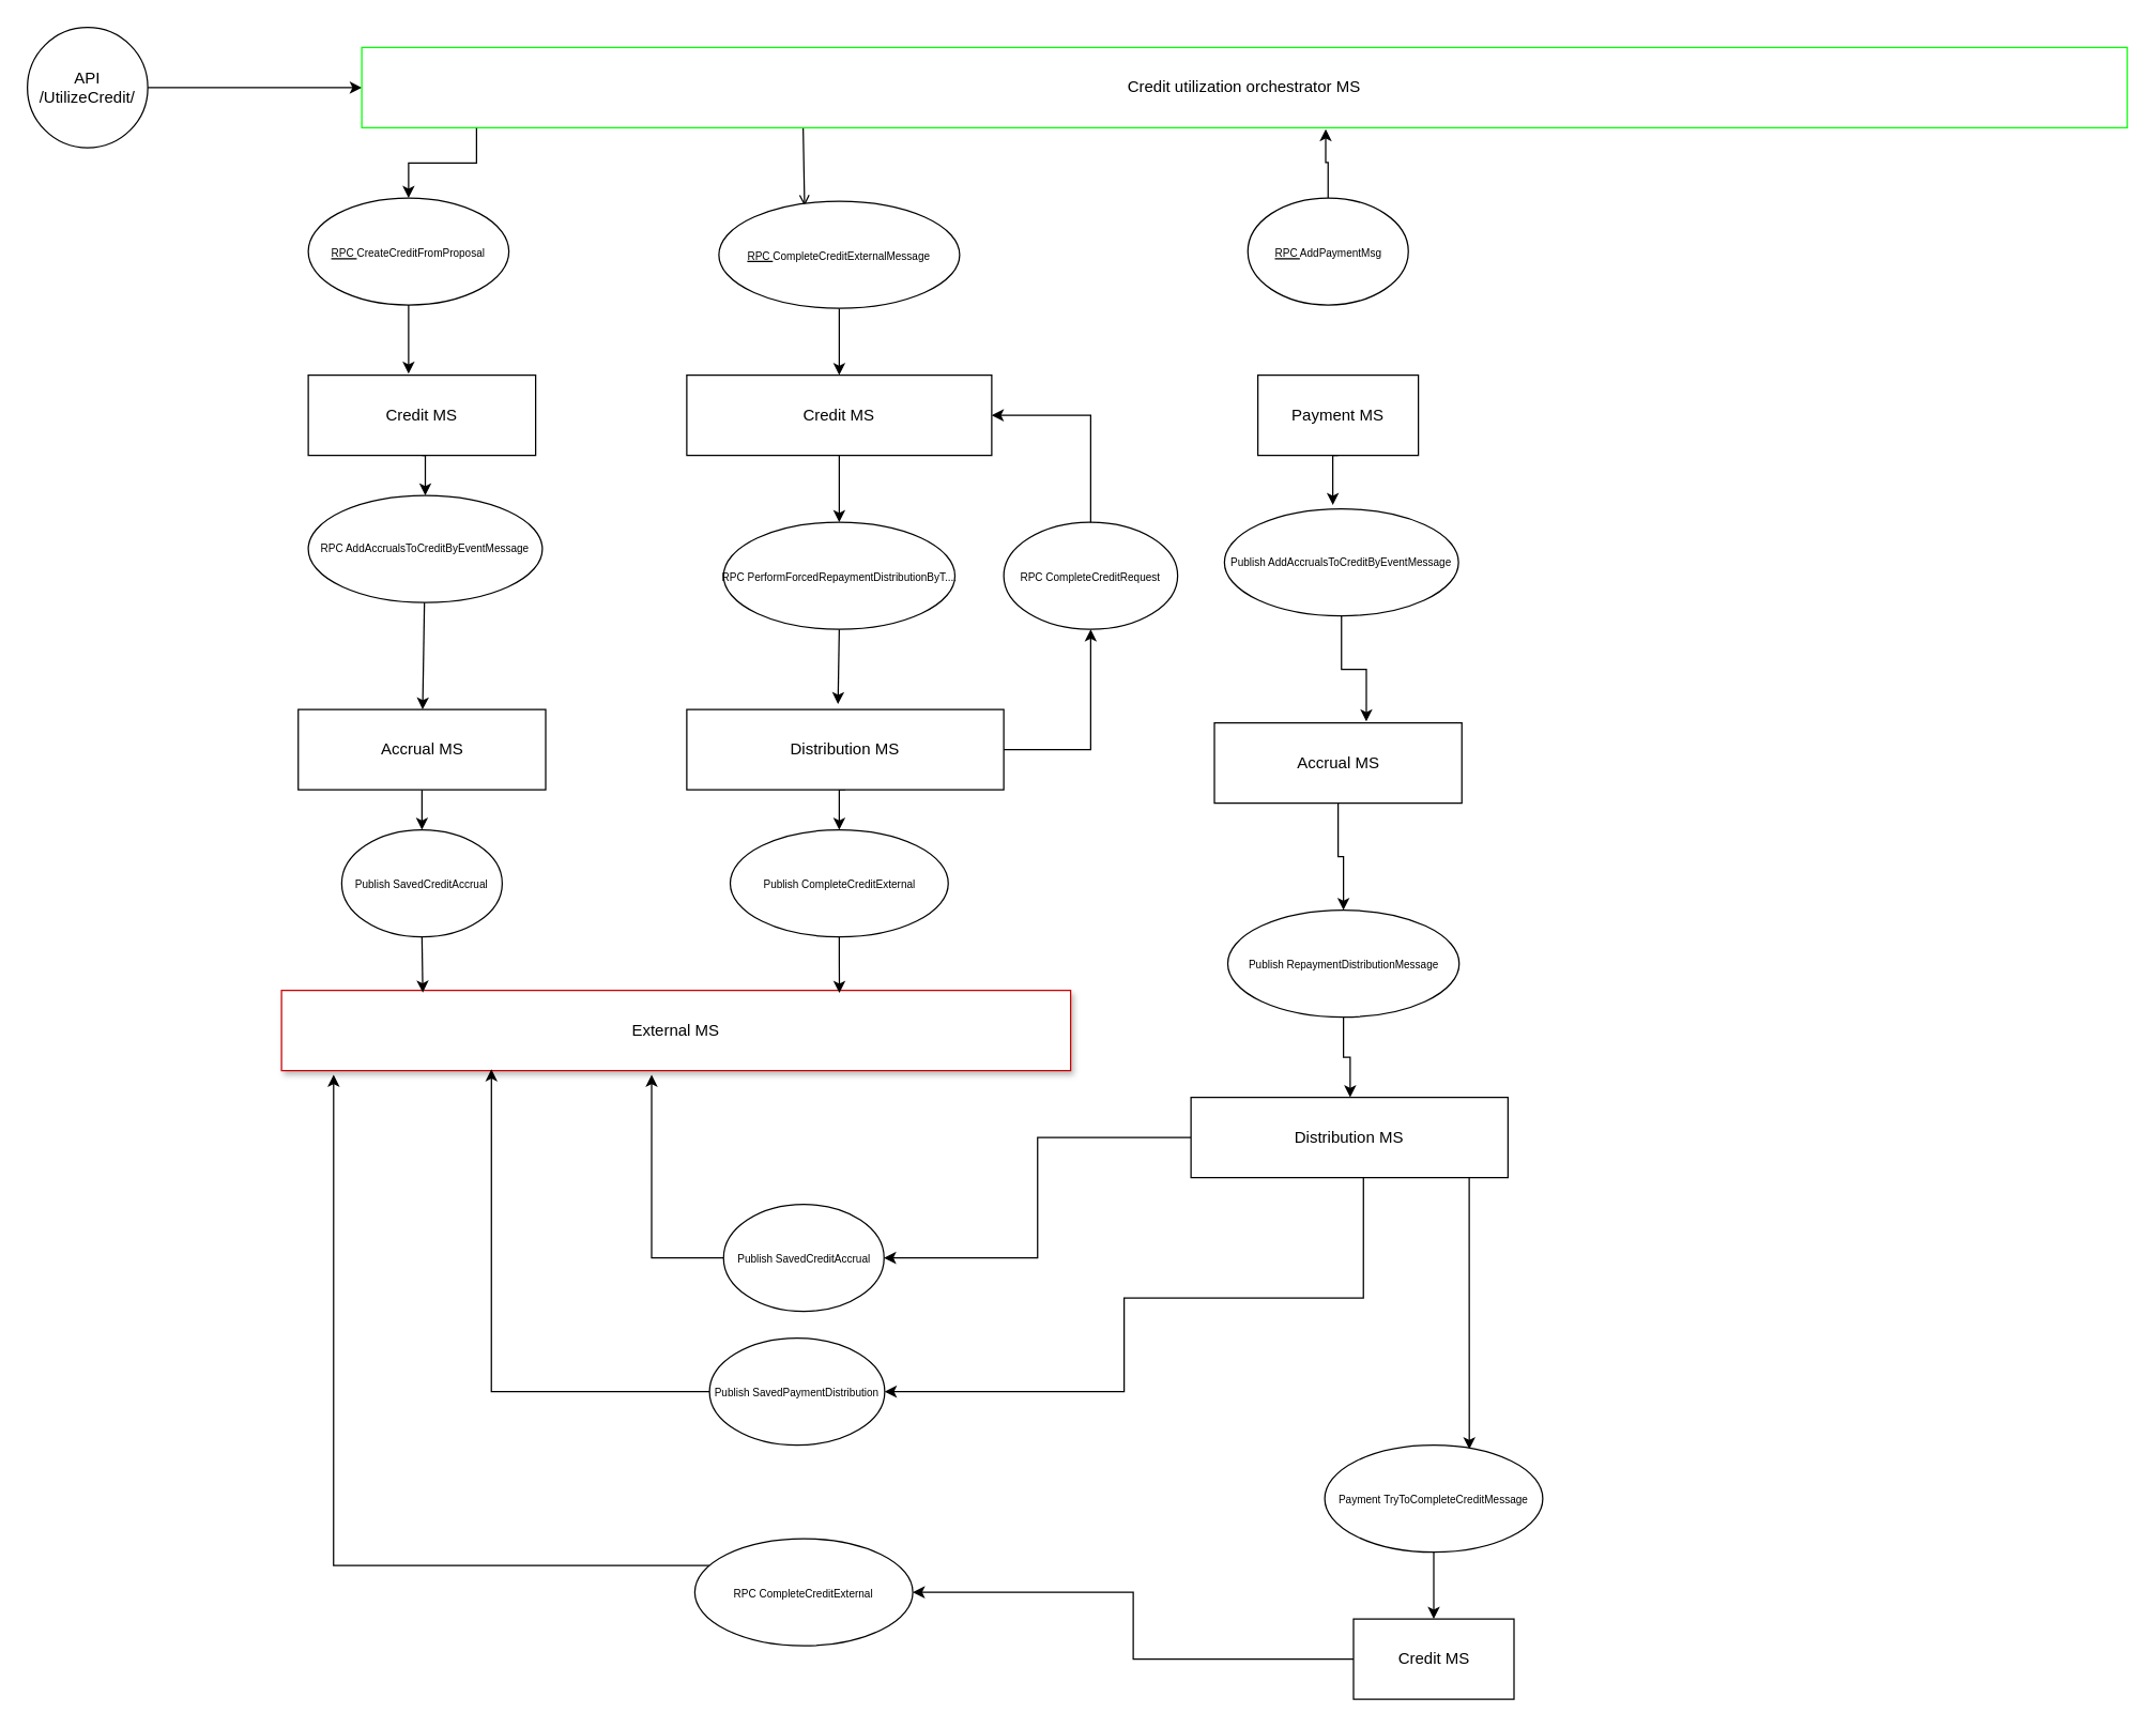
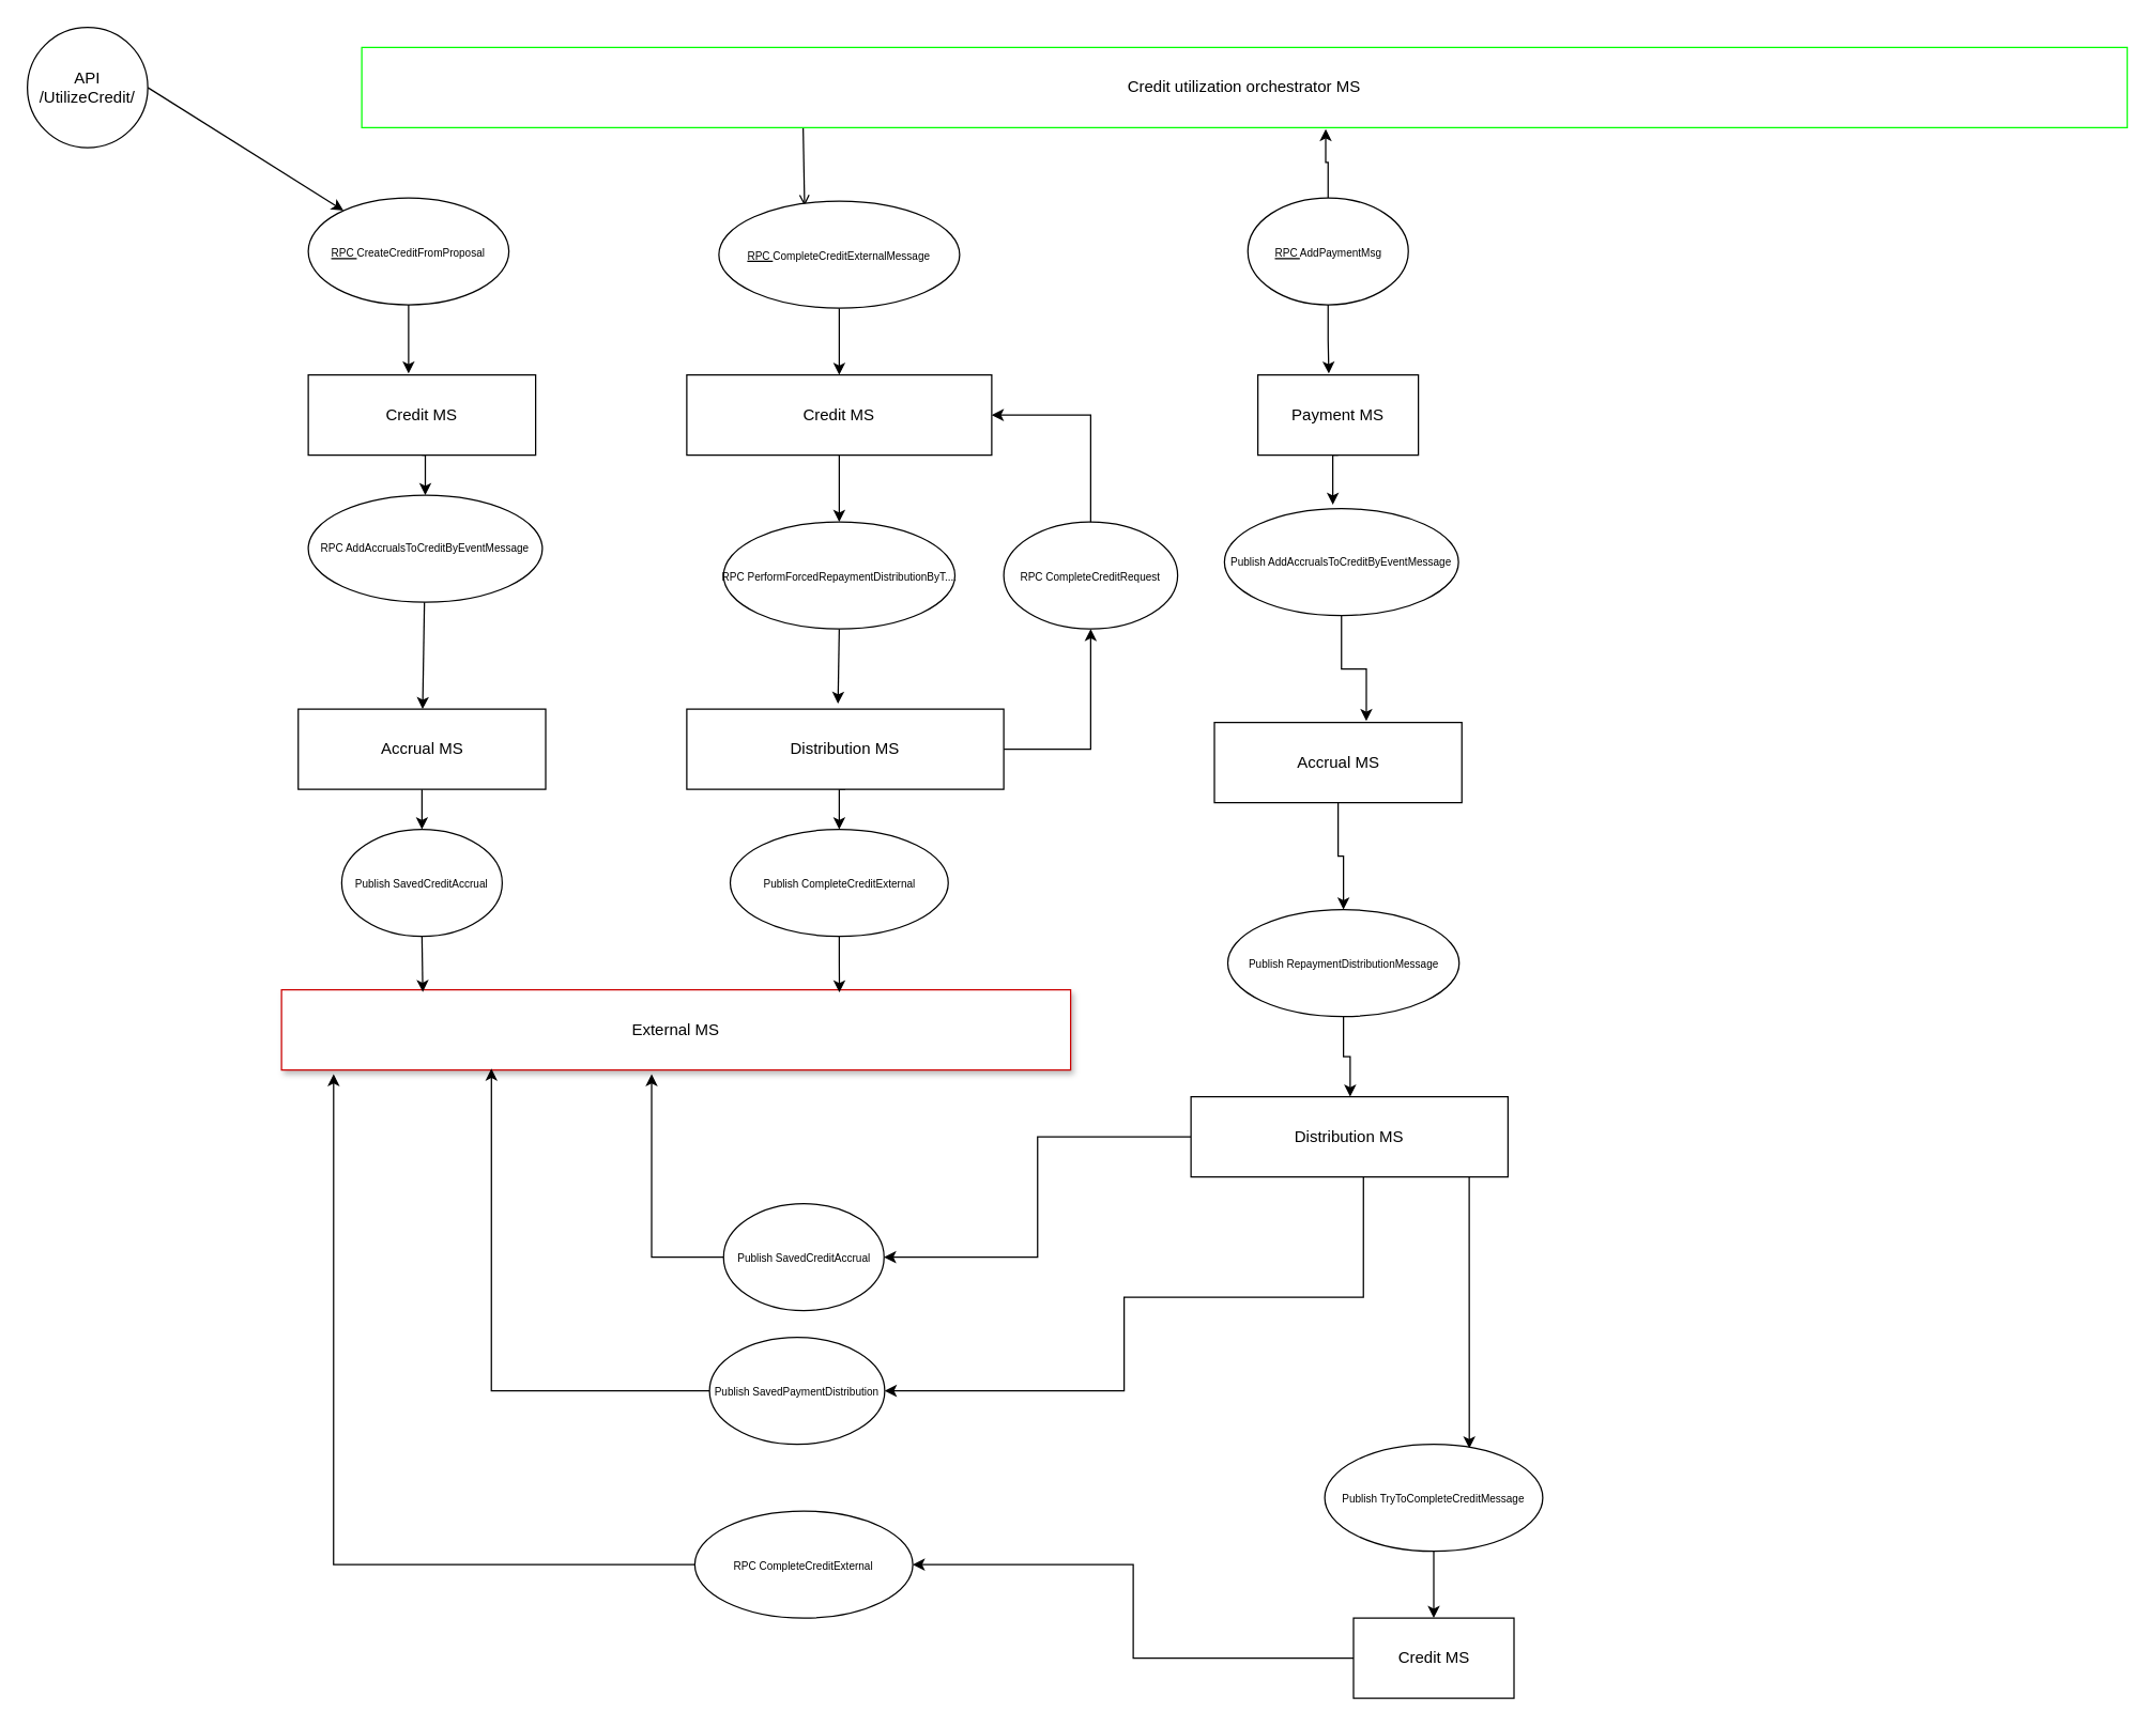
- <mxCell id="2" style="edgeStyle=none;rounded=0;orthogonalLoop=1;jettySize=auto;html=1;exitX=1;exitY=0.5;exitDx=0;exitDy=0;" parent="1" source="3" target="5" edge="1"><mxGeometry relative="1" as="geometry" /></mxCell>
+ <mxCell id="2" style="edgeStyle=none;rounded=0;orthogonalLoop=1;jettySize=auto;html=1;exitX=1;exitY=0.5;exitDx=0;exitDy=0;" parent="1" source="3" target="17" edge="1"><mxGeometry relative="1" as="geometry" /></mxCell>
- <mxCell id="18" style="edgeStyle=orthogonalEdgeStyle;rounded=0;orthogonalLoop=1;jettySize=auto;html=1;exitX=0.065;exitY=1.005;exitDx=0;exitDy=0;entryX=0.5;entryY=0;entryDx=0;entryDy=0;exitPerimeter=0;" parent="1" source="5" target="17" edge="1"><mxGeometry relative="1" as="geometry"><mxPoint x="285" y="230" as="targetPoint" /><mxPoint x="350.833" y="95" as="sourcePoint" /><Array as="points" /></mxGeometry></mxCell>
+ <mxCell id="34" style="edgeStyle=orthogonalEdgeStyle;rounded=0;orthogonalLoop=1;jettySize=auto;html=1;exitX=0.5;exitY=1;exitDx=0;exitDy=0;entryX=0.442;entryY=-0.017;entryDx=0;entryDy=0;entryPerimeter=0;" edge="1" parent="1" source="36" target="33"><mxGeometry relative="1" as="geometry" /></mxCell>
- <mxCell id="52" value="&lt;font style=&quot;font-size: 8px&quot;&gt;Payment&amp;nbsp;TryToCompleteCreditMessage&lt;/font&gt;" style="ellipse;whiteSpace=wrap;html=1;" vertex="1" parent="1"><mxGeometry x="990" y="1080" width="163" height="80" as="geometry" /></mxCell>
+ <mxCell id="52" value="&lt;font style=&quot;font-size: 8px&quot;&gt;Publish&amp;nbsp;TryToCompleteCreditMessage&lt;/font&gt;" style="ellipse;whiteSpace=wrap;html=1;" vertex="1" parent="1"><mxGeometry x="990" y="1080" width="163" height="80" as="geometry" /></mxCell>
- <mxCell id="56" value="&lt;font style=&quot;font-size: 8px&quot;&gt;RPC&amp;nbsp;CompleteCreditExternal&lt;/font&gt;" style="ellipse;whiteSpace=wrap;html=1;" vertex="1" parent="1"><mxGeometry x="519" y="1150" width="163" height="80" as="geometry" /></mxCell>
+ <mxCell id="56" value="&lt;font style=&quot;font-size: 8px&quot;&gt;RPC&amp;nbsp;CompleteCreditExternal&lt;/font&gt;" style="ellipse;whiteSpace=wrap;html=1;" vertex="1" parent="1"><mxGeometry x="519" y="1130" width="163" height="80" as="geometry" /></mxCell>
